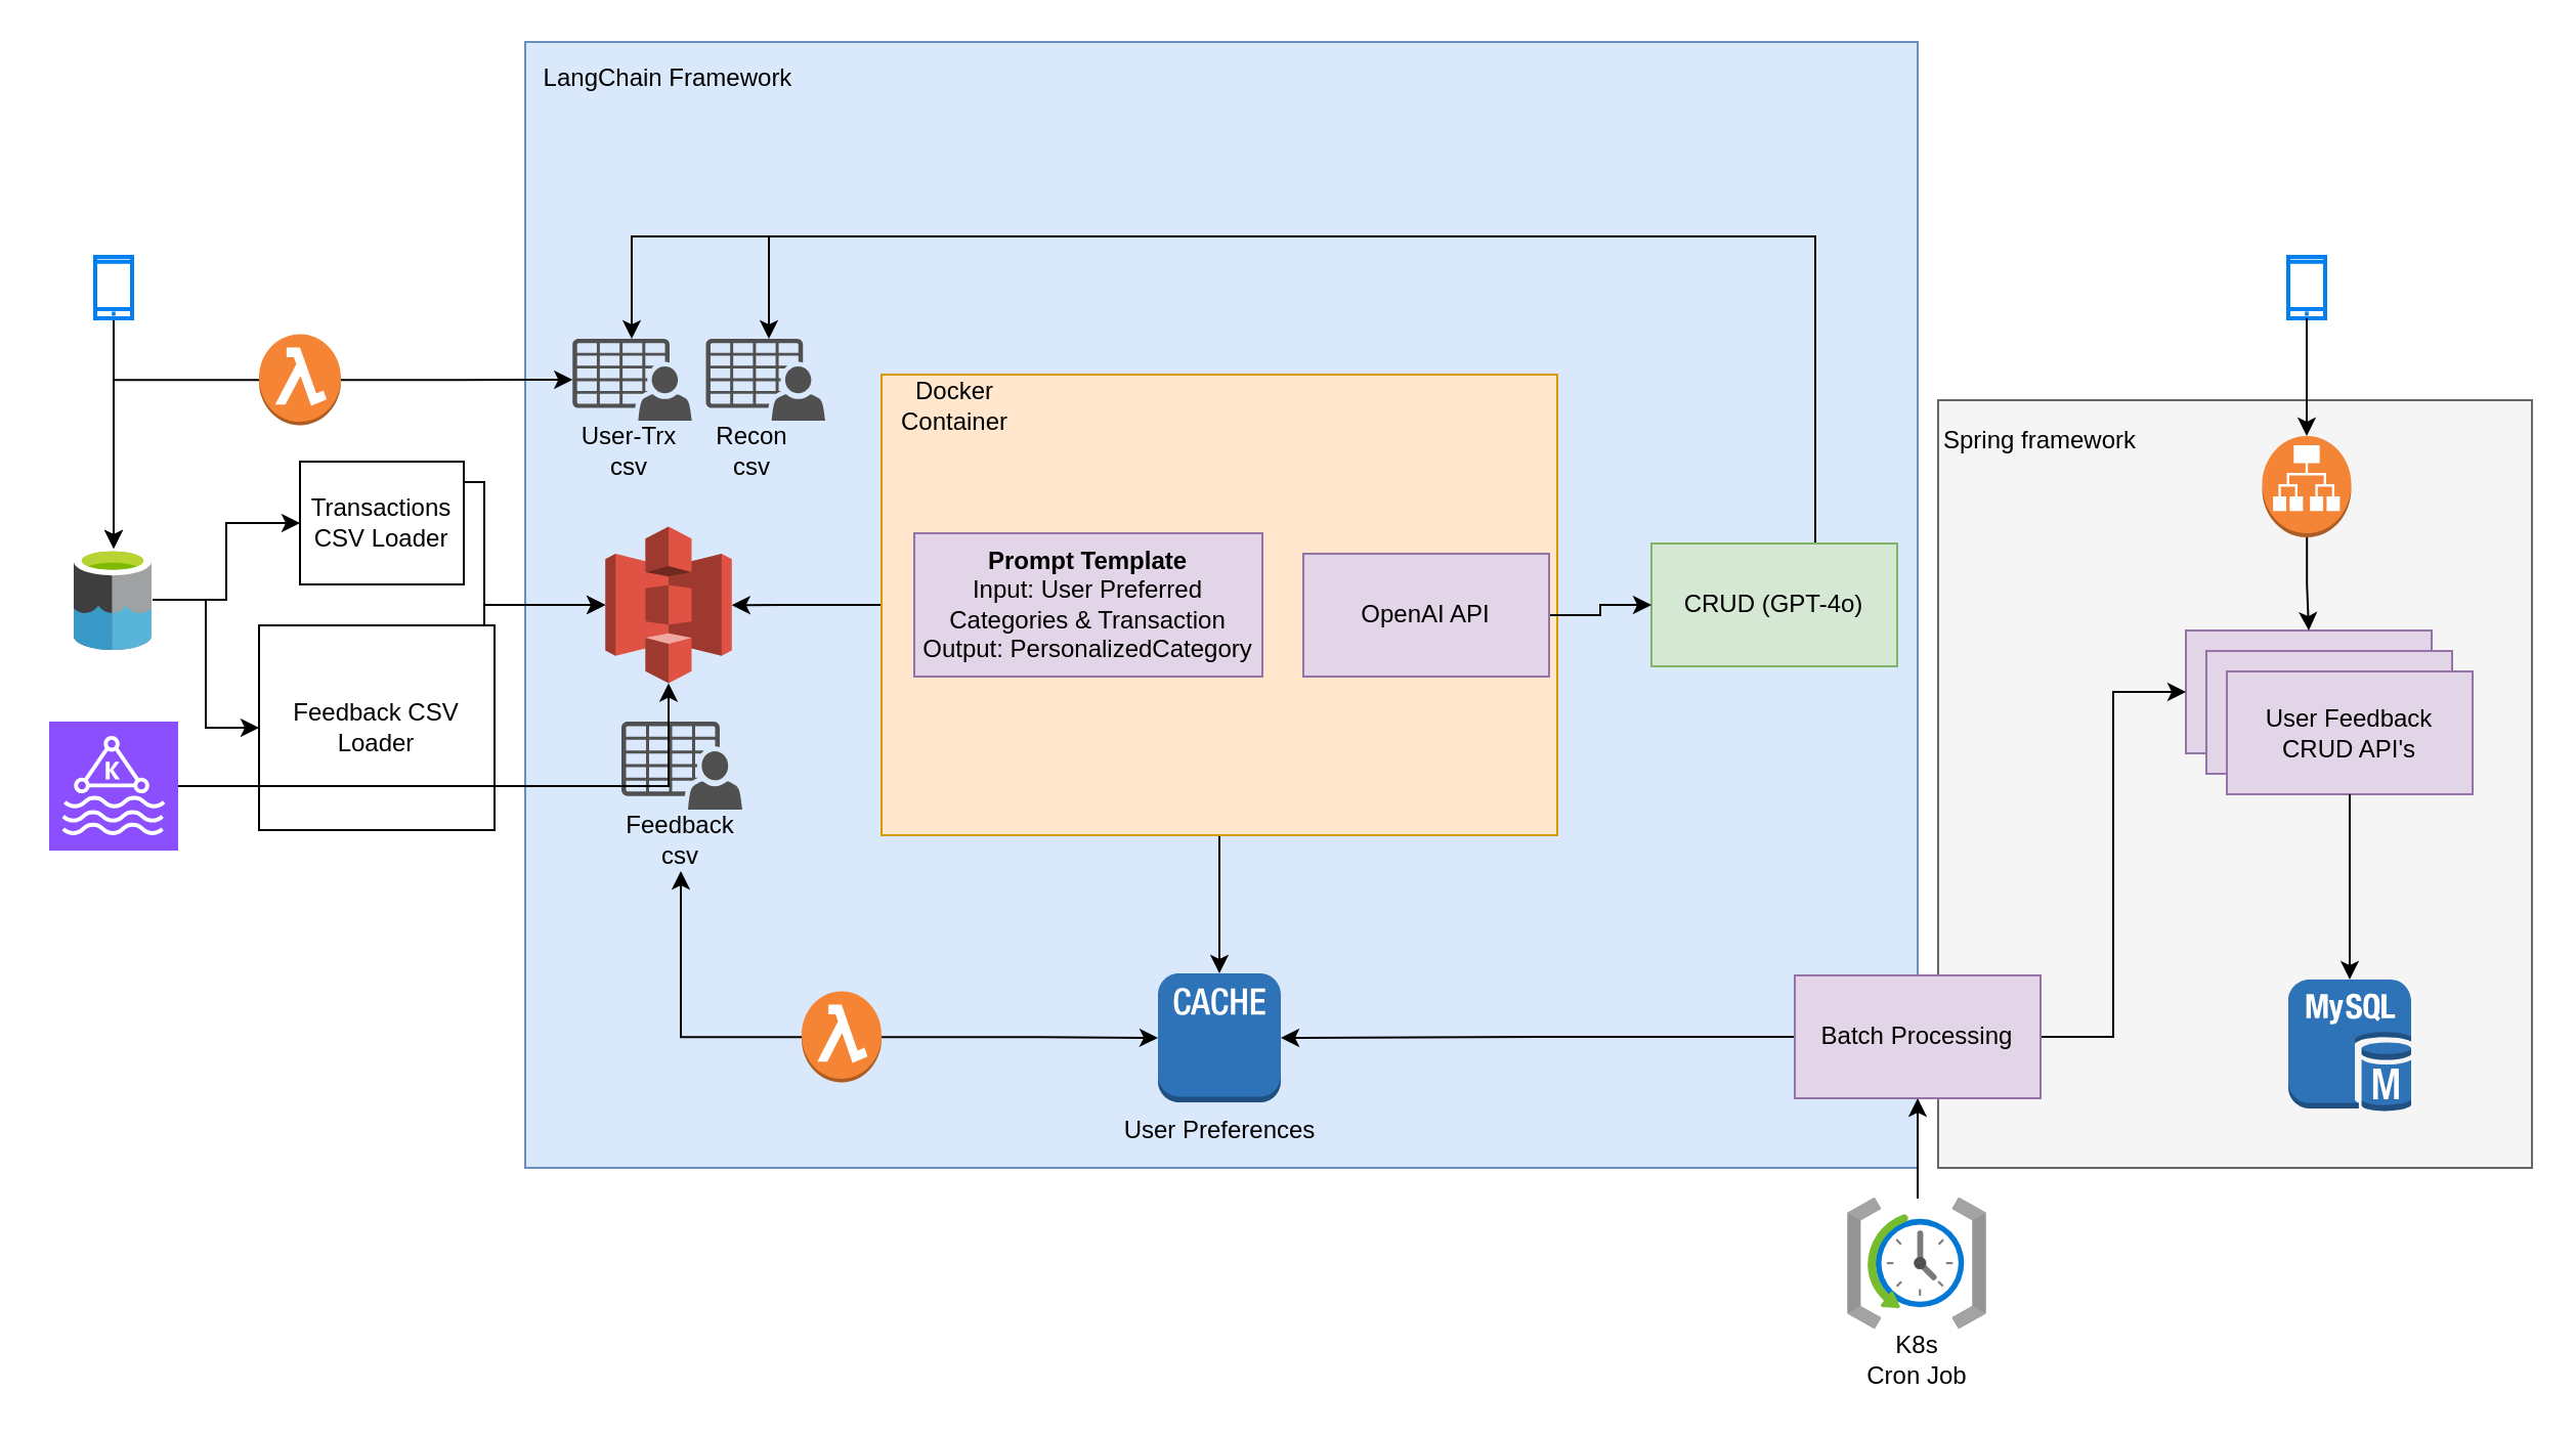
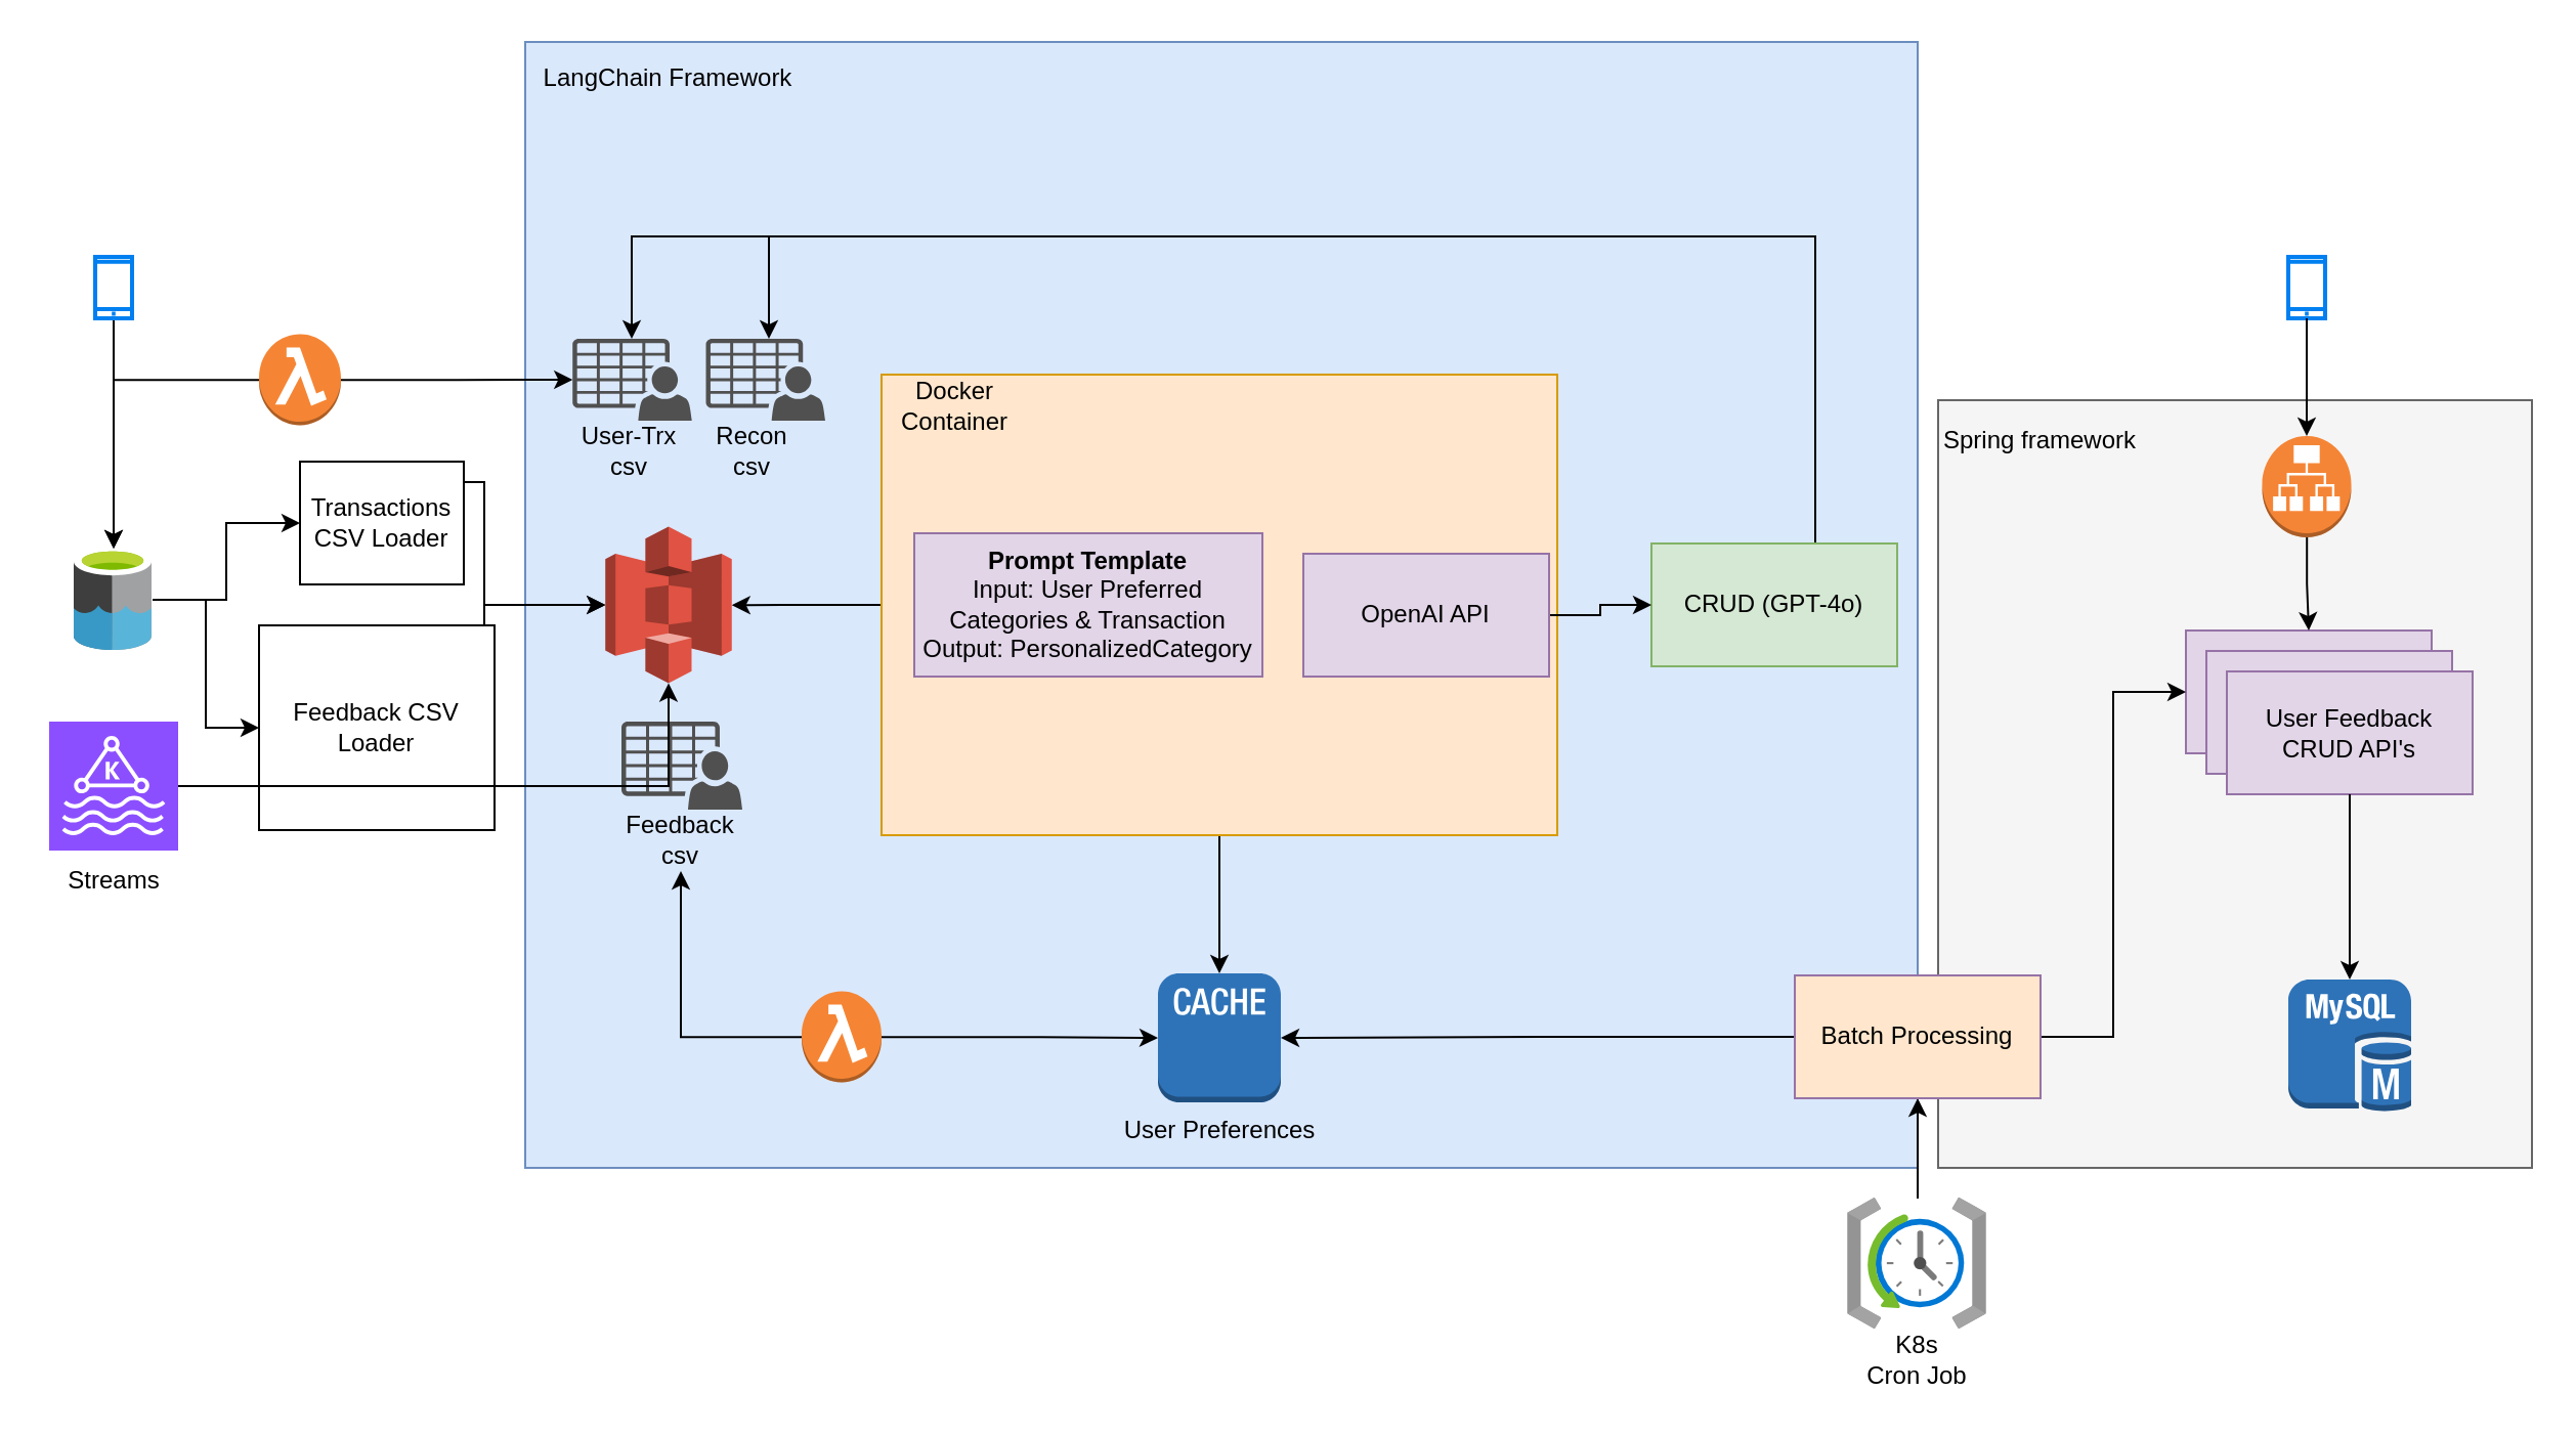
+ <mxCell id="56" value="Streams" style="text;html=1;align=center;verticalAlign=middle;resizable=0;points=[];autosize=1;strokeColor=none;fillColor=none;" vertex="1" parent="1"><mxGeometry x="20" y="415" width="70" height="30" as="geometry" /></mxCell>
- <mxCell id="53" value="Batch Processing" style="rounded=0;whiteSpace=wrap;html=1;fillColor=#e1d5e7;strokeColor=#9673a6;" parent="1" vertex="1"><mxGeometry x="876" y="476" width="120" height="60" as="geometry" /></mxCell>
+ <mxCell id="53" value="Batch Processing" style="rounded=0;whiteSpace=wrap;html=1;fillColor=#ffe6cc;strokeColor=#9673a6;" parent="1" vertex="1"><mxGeometry x="876" y="476" width="120" height="60" as="geometry" /></mxCell>
